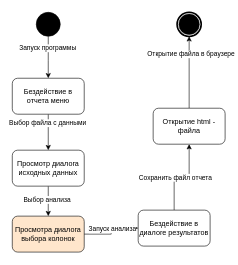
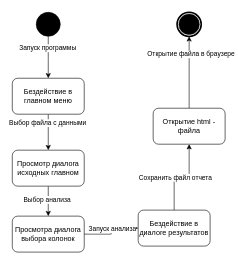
- <mxCell id="8" value="Бездействие в отчета меню" style="rounded=1;whiteSpace=wrap;html=1;" vertex="1" parent="1"><mxGeometry x="20" y="130" width="120" height="60" as="geometry" /></mxCell>
+ <mxCell id="8" value="Бездействие в главном меню" style="rounded=1;whiteSpace=wrap;html=1;" vertex="1" parent="1"><mxGeometry x="20" y="130" width="120" height="60" as="geometry" /></mxCell>
- <mxCell id="11" value="Просмотр диалога исходных данных" style="rounded=1;whiteSpace=wrap;html=1;" vertex="1" parent="1"><mxGeometry x="20" y="250" width="120" height="60" as="geometry" /></mxCell>
+ <mxCell id="11" value="Просмотр диалога исходных главном" style="rounded=1;whiteSpace=wrap;html=1;" vertex="1" parent="1"><mxGeometry x="20" y="250" width="120" height="60" as="geometry" /></mxCell>
- <mxCell id="12" value="Просмотра диалога выбора колонок" style="rounded=1;whiteSpace=wrap;html=1;fillColor=#ffe6cc;" vertex="1" parent="1"><mxGeometry x="20" y="360" width="120" height="60" as="geometry" /></mxCell>
+ <mxCell id="12" value="Просмотра диалога выбора колонок" style="rounded=1;whiteSpace=wrap;html=1;" vertex="1" parent="1"><mxGeometry x="20" y="360" width="120" height="60" as="geometry" /></mxCell>
